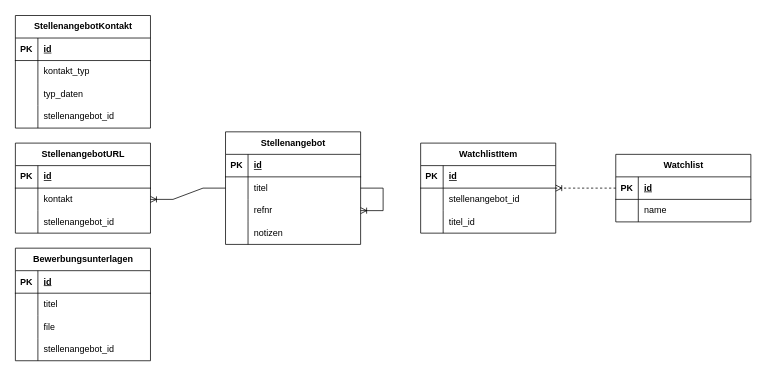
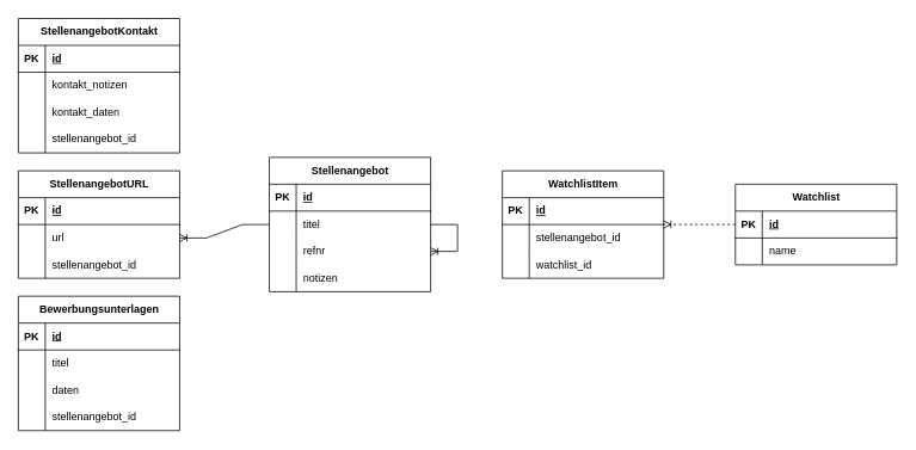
- <mxCell id="21" value="kontakt_typ" style="shape=partialRectangle;connectable=0;fillColor=none;top=0;left=0;bottom=0;right=0;align=left;spacingLeft=6;overflow=hidden;whiteSpace=wrap;html=1;" vertex="1" parent="19"><mxGeometry x="30" width="150" height="30" as="geometry"><mxRectangle width="150" height="30" as="alternateBounds" /></mxGeometry></mxCell>
+ <mxCell id="21" value="kontakt_notizen" style="shape=partialRectangle;connectable=0;fillColor=none;top=0;left=0;bottom=0;right=0;align=left;spacingLeft=6;overflow=hidden;whiteSpace=wrap;html=1;" vertex="1" parent="19"><mxGeometry x="30" width="150" height="30" as="geometry"><mxRectangle width="150" height="30" as="alternateBounds" /></mxGeometry></mxCell>
- <mxCell id="24" value="typ_daten" style="shape=partialRectangle;connectable=0;fillColor=none;top=0;left=0;bottom=0;right=0;align=left;spacingLeft=6;overflow=hidden;whiteSpace=wrap;html=1;" vertex="1" parent="22"><mxGeometry x="30" width="150" height="30" as="geometry"><mxRectangle width="150" height="30" as="alternateBounds" /></mxGeometry></mxCell>
+ <mxCell id="24" value="kontakt_daten" style="shape=partialRectangle;connectable=0;fillColor=none;top=0;left=0;bottom=0;right=0;align=left;spacingLeft=6;overflow=hidden;whiteSpace=wrap;html=1;" vertex="1" parent="22"><mxGeometry x="30" width="150" height="30" as="geometry"><mxRectangle width="150" height="30" as="alternateBounds" /></mxGeometry></mxCell>
- <mxCell id="34" value="kontakt" style="shape=partialRectangle;connectable=0;fillColor=none;top=0;left=0;bottom=0;right=0;align=left;spacingLeft=6;overflow=hidden;whiteSpace=wrap;html=1;" vertex="1" parent="32"><mxGeometry x="30" width="150" height="30" as="geometry"><mxRectangle width="150" height="30" as="alternateBounds" /></mxGeometry></mxCell>
+ <mxCell id="34" value="url" style="shape=partialRectangle;connectable=0;fillColor=none;top=0;left=0;bottom=0;right=0;align=left;spacingLeft=6;overflow=hidden;whiteSpace=wrap;html=1;" vertex="1" parent="32"><mxGeometry x="30" width="150" height="30" as="geometry"><mxRectangle width="150" height="30" as="alternateBounds" /></mxGeometry></mxCell>
- <mxCell id="54" value="titel_id" style="shape=partialRectangle;connectable=0;fillColor=none;top=0;left=0;bottom=0;right=0;align=left;spacingLeft=6;overflow=hidden;whiteSpace=wrap;html=1;" vertex="1" parent="52"><mxGeometry x="30" width="150" height="30" as="geometry"><mxRectangle width="150" height="30" as="alternateBounds" /></mxGeometry></mxCell>
+ <mxCell id="54" value="watchlist_id" style="shape=partialRectangle;connectable=0;fillColor=none;top=0;left=0;bottom=0;right=0;align=left;spacingLeft=6;overflow=hidden;whiteSpace=wrap;html=1;" vertex="1" parent="52"><mxGeometry x="30" width="150" height="30" as="geometry"><mxRectangle width="150" height="30" as="alternateBounds" /></mxGeometry></mxCell>
- <mxCell id="66" value="file" style="shape=partialRectangle;connectable=0;fillColor=none;top=0;left=0;bottom=0;right=0;align=left;spacingLeft=6;overflow=hidden;whiteSpace=wrap;html=1;" vertex="1" parent="64"><mxGeometry x="30" width="150" height="30" as="geometry"><mxRectangle width="150" height="30" as="alternateBounds" /></mxGeometry></mxCell>
+ <mxCell id="66" value="daten" style="shape=partialRectangle;connectable=0;fillColor=none;top=0;left=0;bottom=0;right=0;align=left;spacingLeft=6;overflow=hidden;whiteSpace=wrap;html=1;" vertex="1" parent="64"><mxGeometry x="30" width="150" height="30" as="geometry"><mxRectangle width="150" height="30" as="alternateBounds" /></mxGeometry></mxCell>
